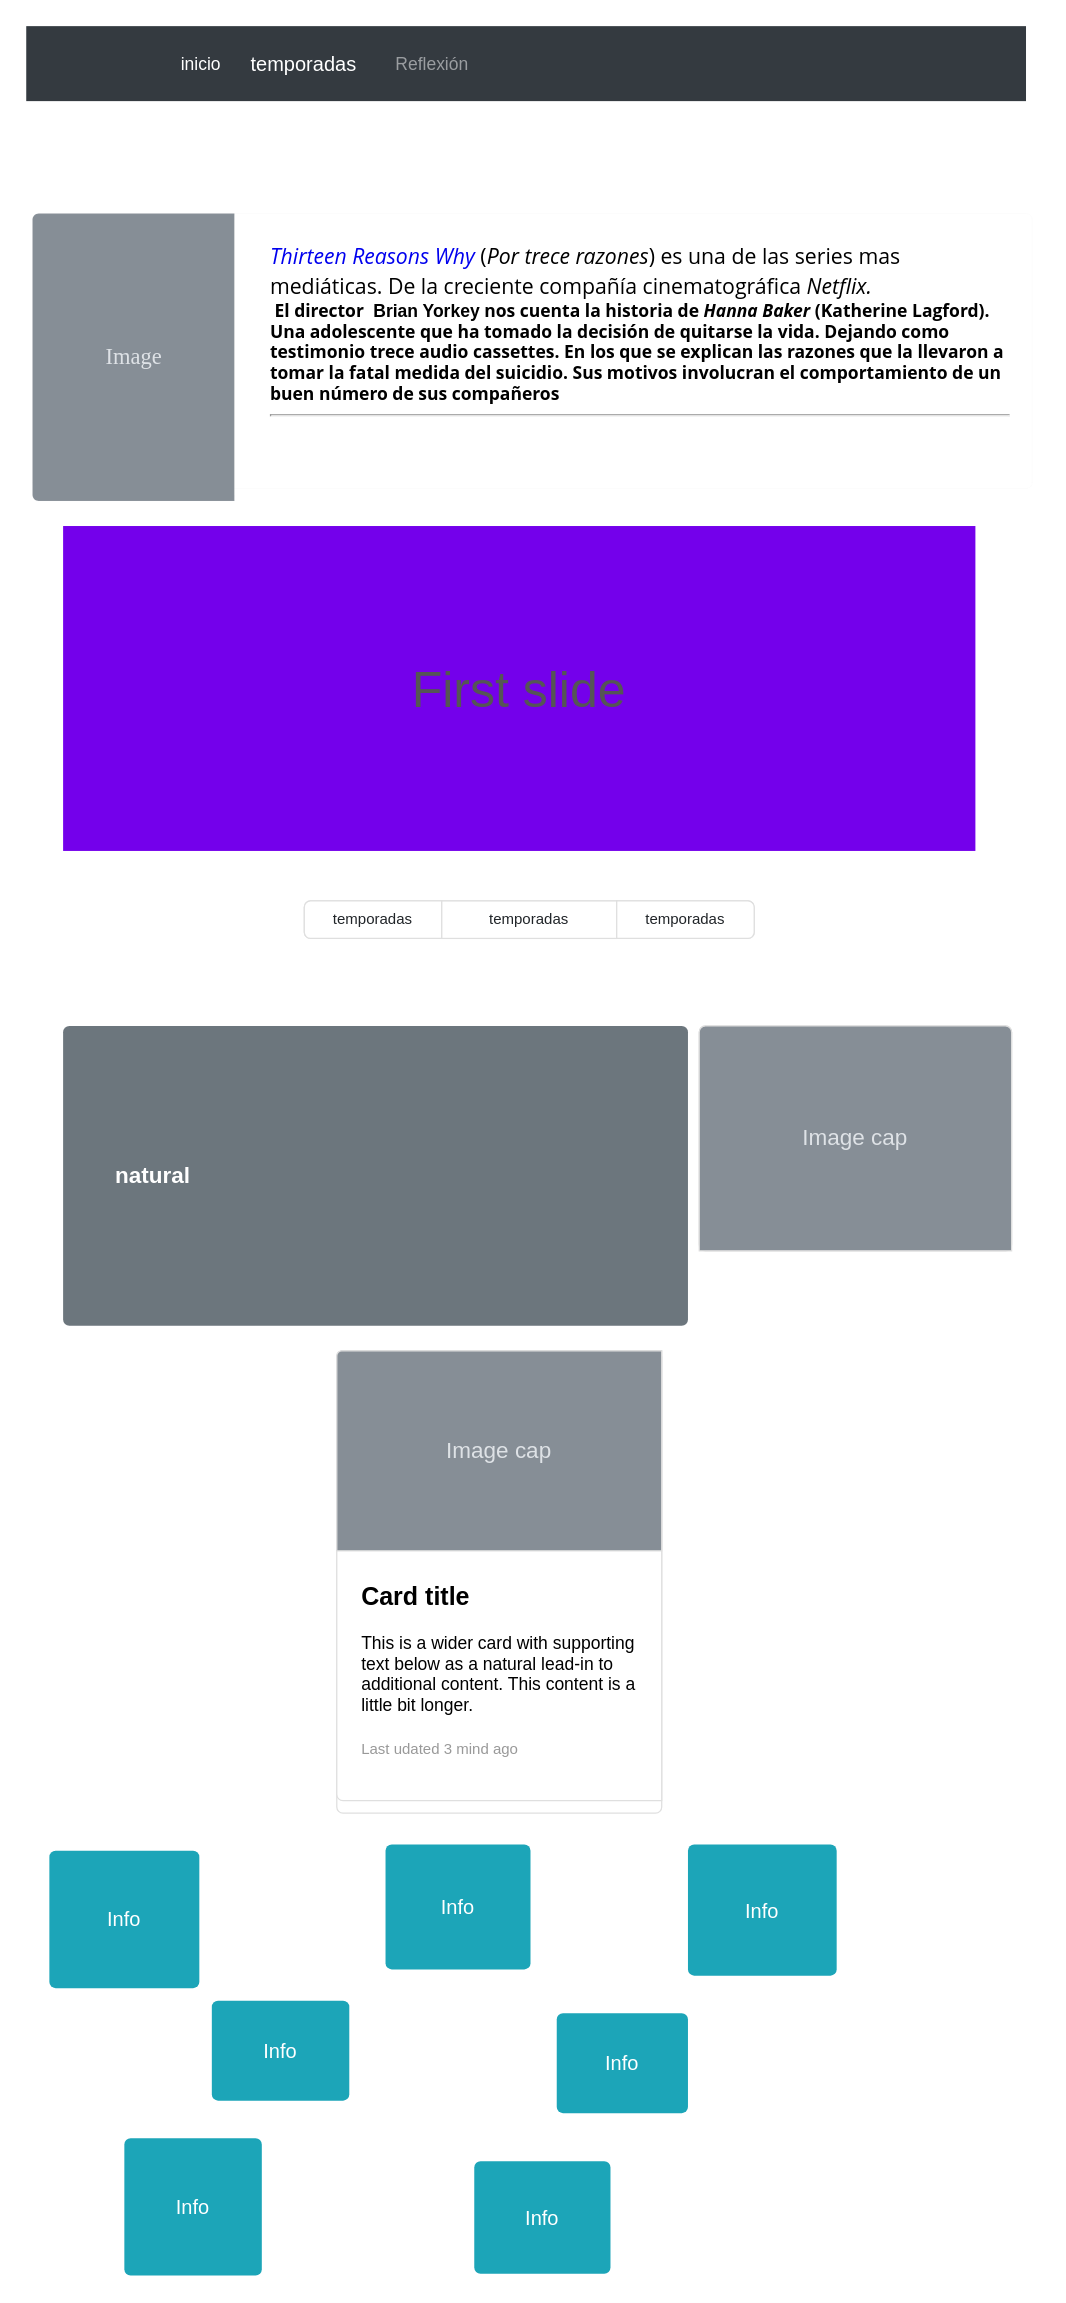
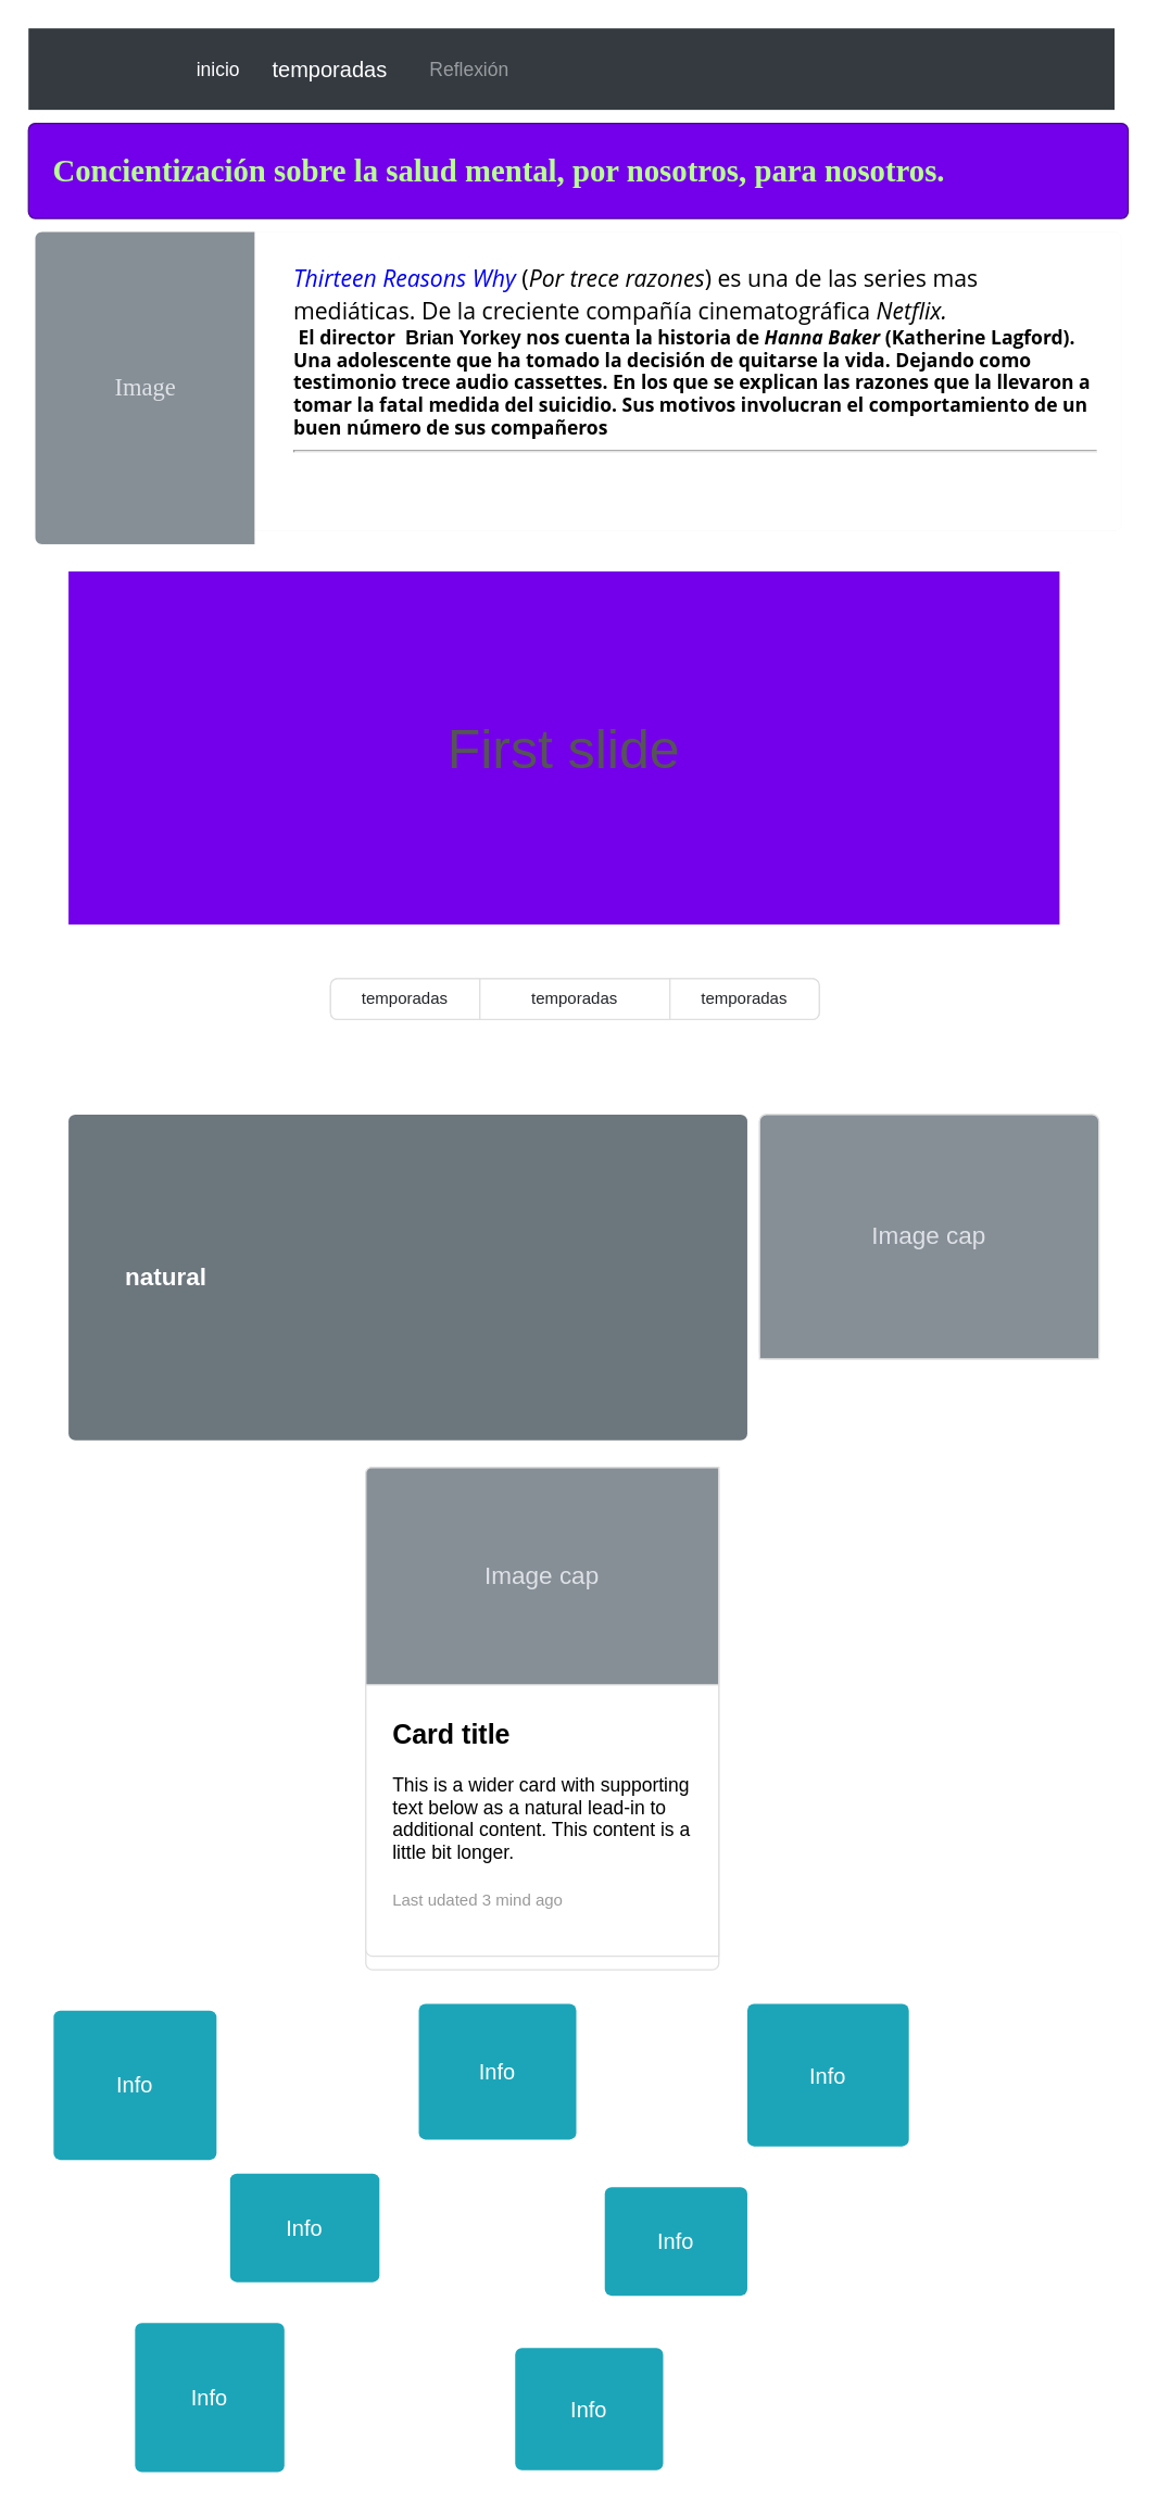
+ <mxCell id="7" value="&lt;h2&gt;&lt;font face=&quot;Comic Sans MS&quot; style=&quot;font-size: 23px;&quot;&gt;&amp;nbsp;Concientización sobre la salud mental, por nosotros, para nosotros.&lt;/font&gt;&lt;/h2&gt;" style="html=1;shadow=0;dashed=0;shape=mxgraph.bootstrap.rrect;rSize=5;strokeColor=#480091;strokeWidth=1;fillColor=#7400EB;fontColor=#B9FF92;whiteSpace=wrap;align=left;verticalAlign=middle;spacingLeft=10;fontFamily=Georgia;" parent="1" vertex="1"><mxGeometry x="20.5" y="90" width="810" height="70" as="geometry" /></mxCell>
